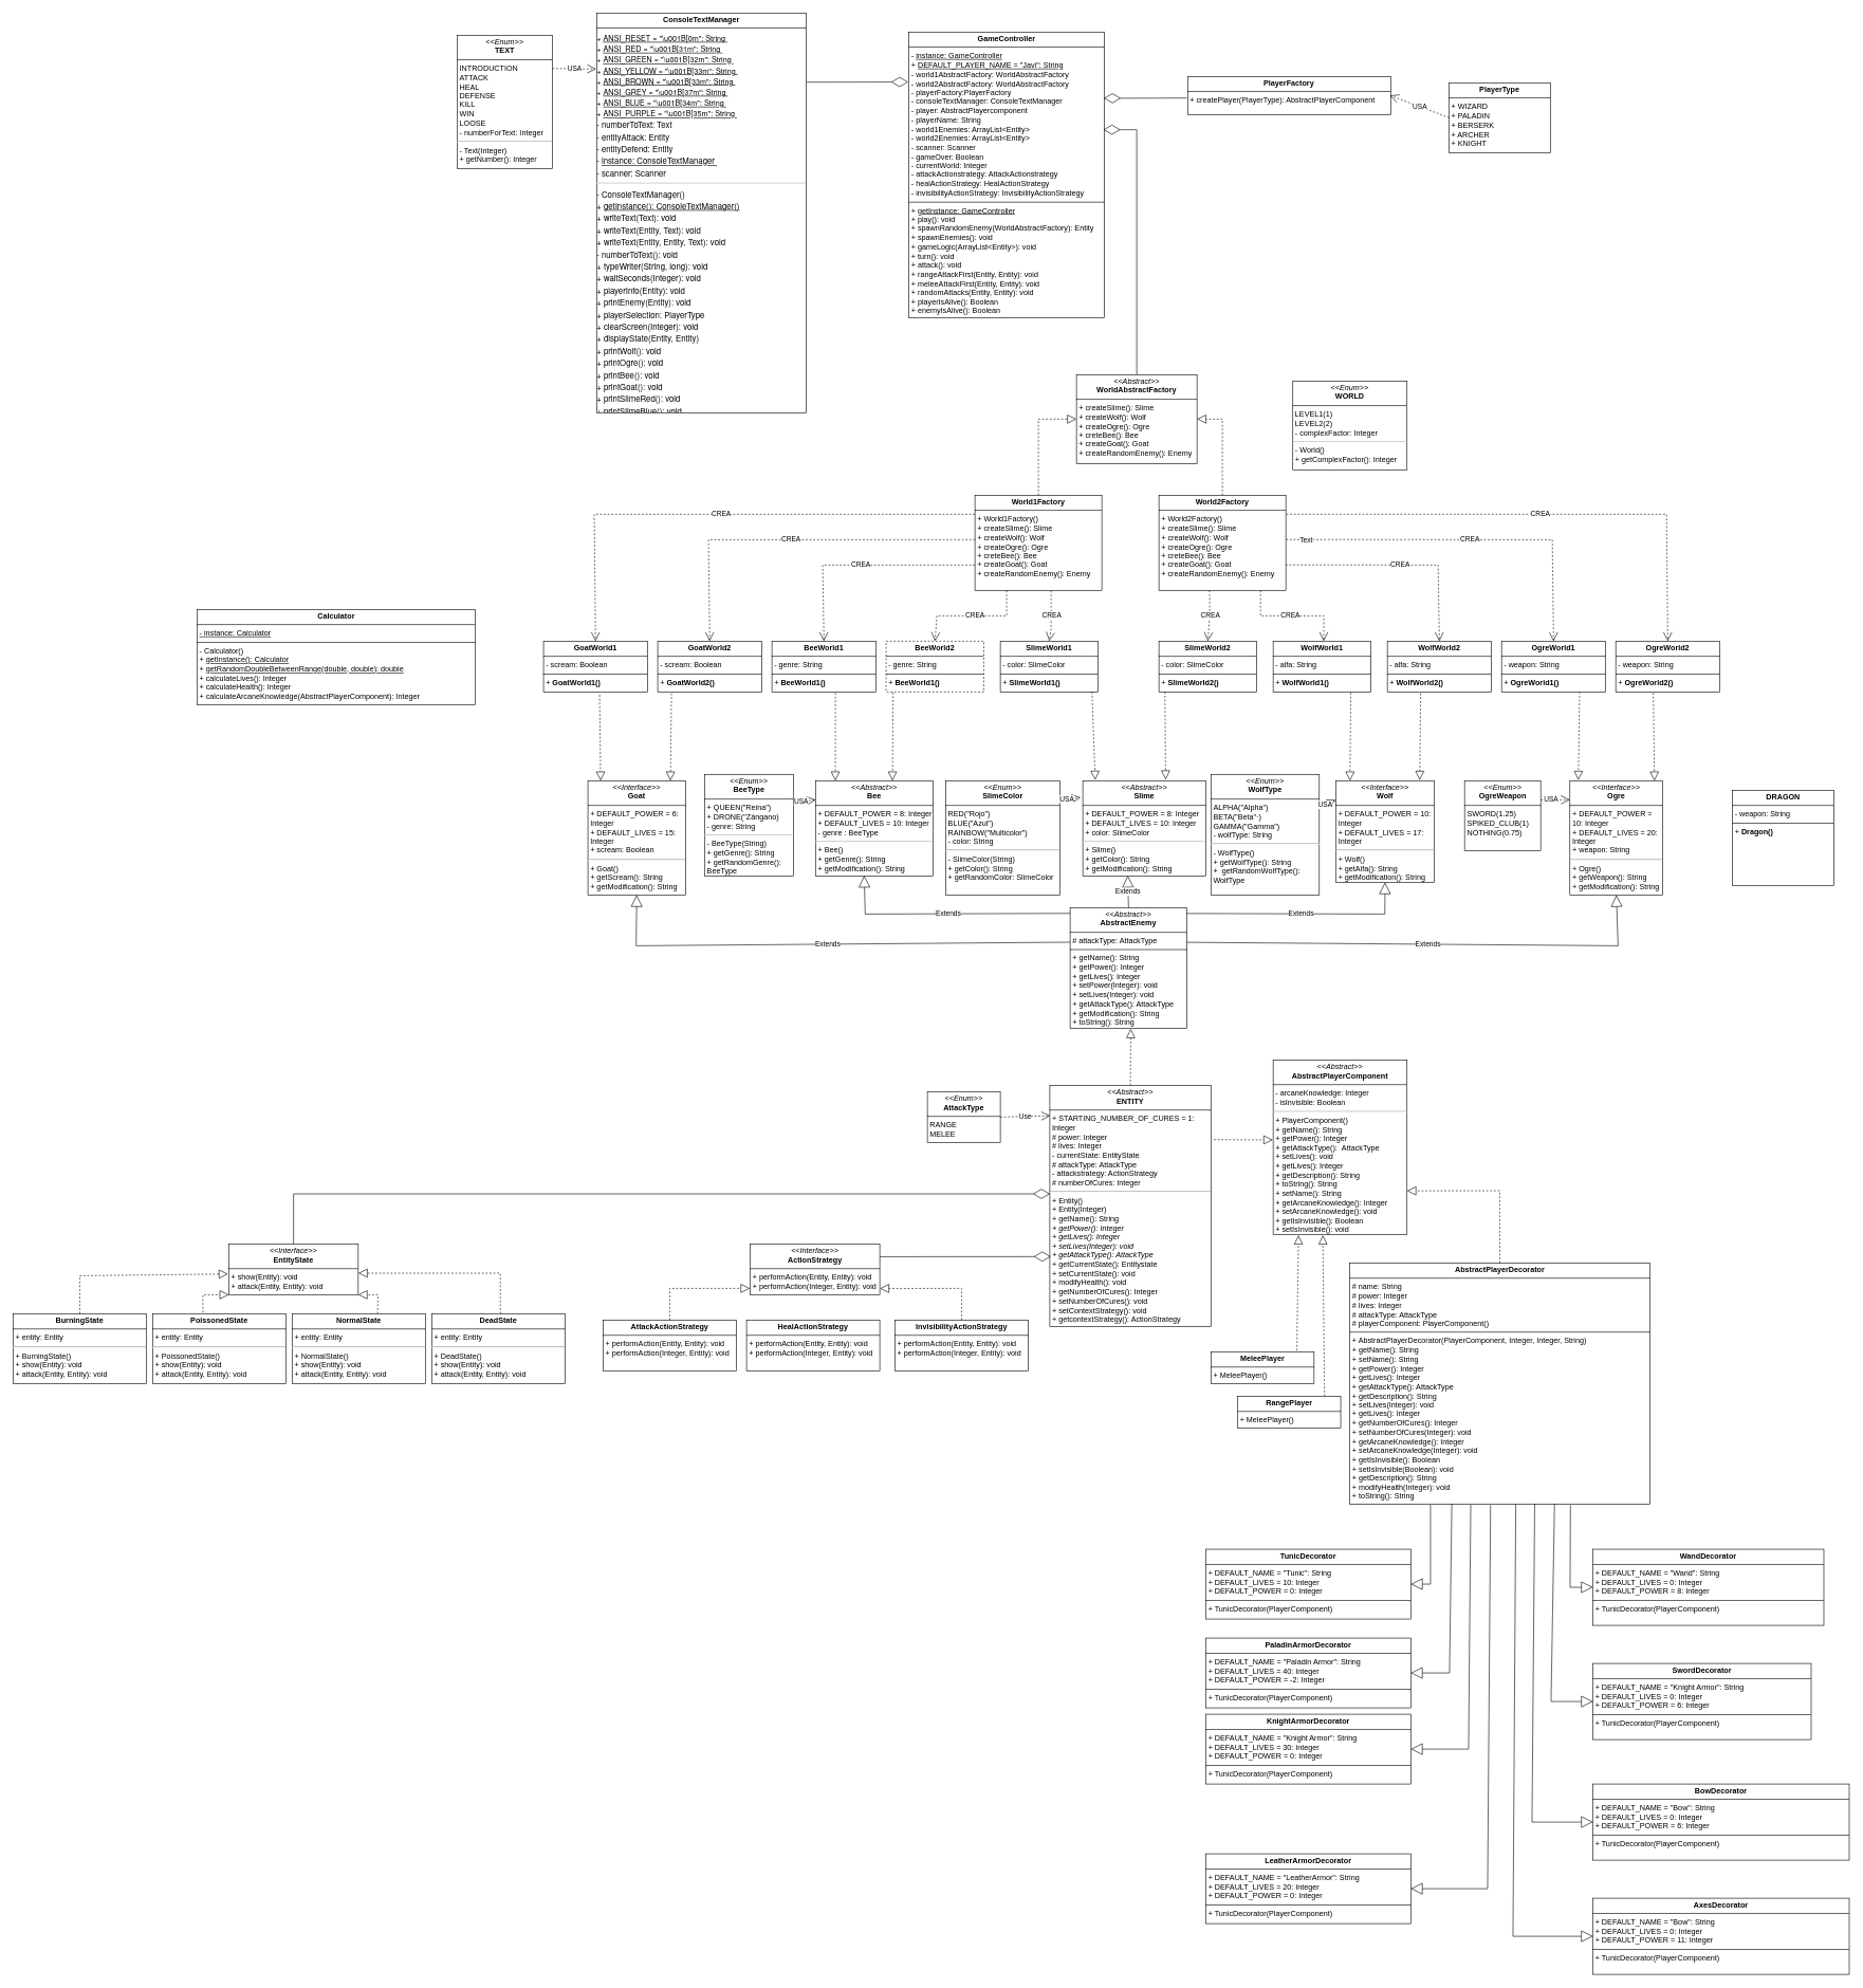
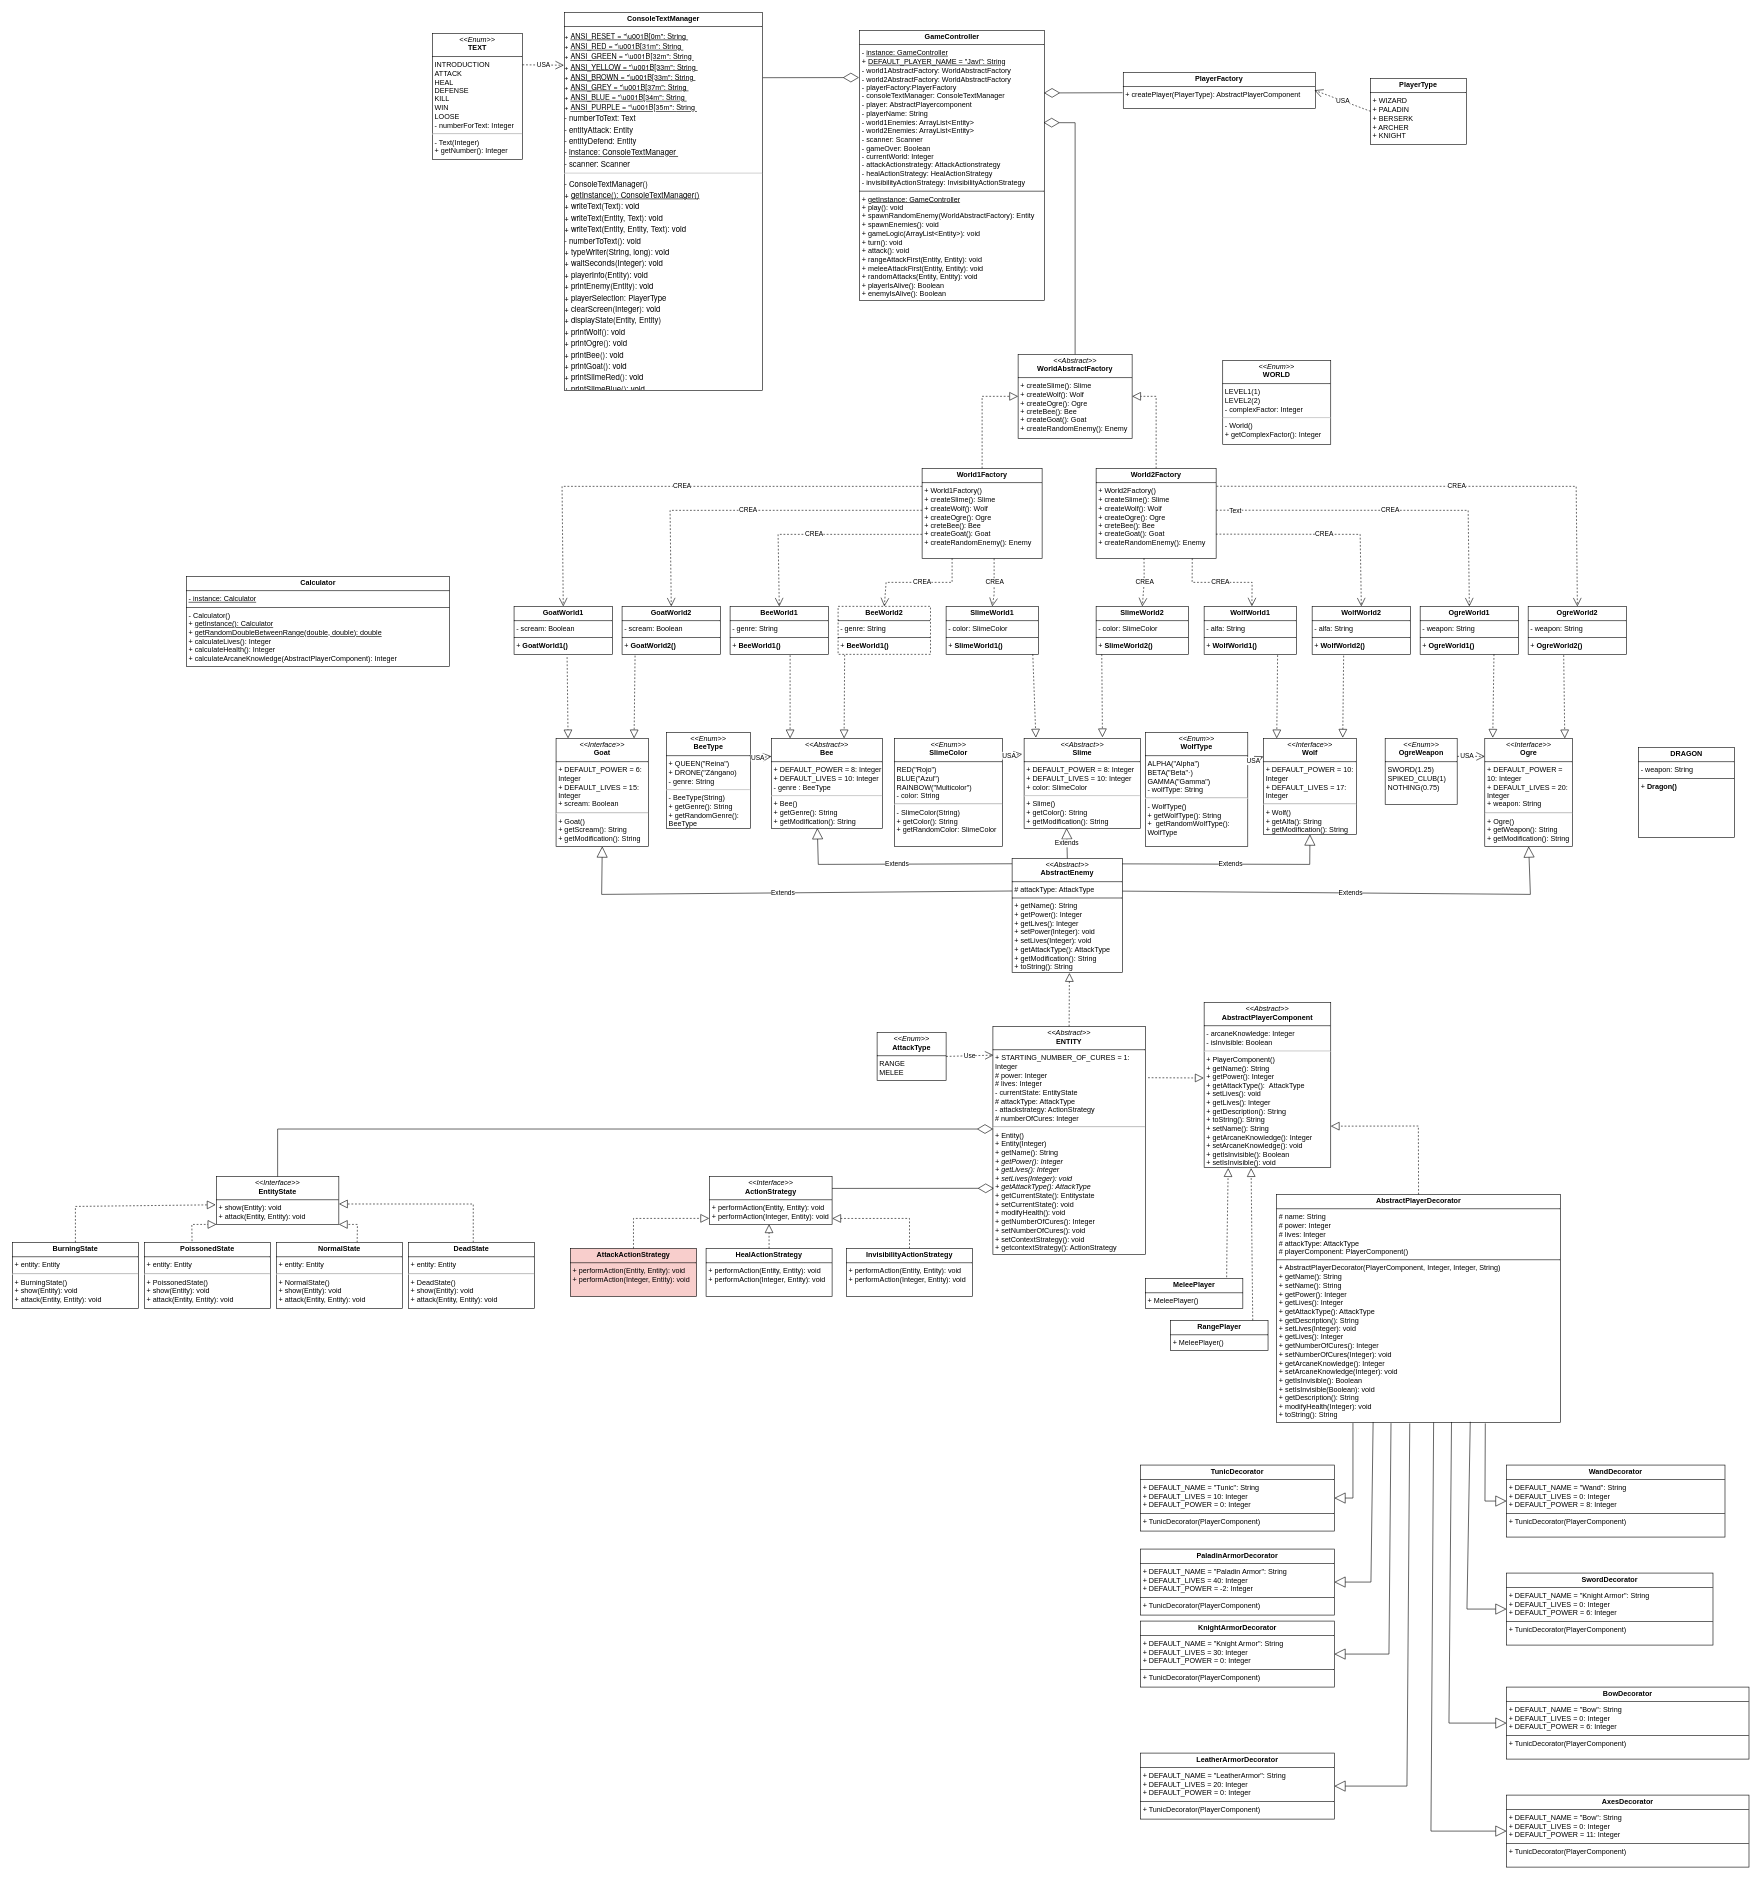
+ <mxCell id="100" value="" style="endArrow=block;dashed=1;endFill=0;endSize=12;html=1;rounded=0;exitX=0.5;exitY=0;exitDx=0;exitDy=0;entryX=0.485;entryY=0.996;entryDx=0;entryDy=0;entryPerimeter=0;" parent="1" source="96" edge="1" target="93"><mxGeometry width="160" relative="1" as="geometry"><mxPoint x="930" y="2320" as="sourcePoint" /><mxPoint x="1281" y="2040" as="targetPoint" /></mxGeometry></mxCell>
- <mxCell id="95" value="&lt;p style=&quot;margin:0px;margin-top:4px;text-align:center;&quot;&gt;&lt;b&gt;AttackActionStrategy&lt;/b&gt;&lt;/p&gt;&lt;hr size=&quot;1&quot; style=&quot;border-style:solid;&quot;&gt;&lt;p style=&quot;margin: 0px 0px 0px 4px;&quot;&gt;+ performAction(Entity, Entity): void&lt;br&gt;&lt;/p&gt;&lt;p style=&quot;margin: 0px 0px 0px 4px;&quot;&gt;+ performAction(Integer, Entity): void&lt;/p&gt;" style="verticalAlign=top;align=left;overflow=fill;html=1;whiteSpace=wrap;rounded=0;" parent="1" vertex="1"><mxGeometry x="950" y="2080" width="210" height="80" as="geometry" /></mxCell>
+ <mxCell id="95" value="&lt;p style=&quot;margin:0px;margin-top:4px;text-align:center;&quot;&gt;&lt;b&gt;AttackActionStrategy&lt;/b&gt;&lt;/p&gt;&lt;hr size=&quot;1&quot; style=&quot;border-style:solid;&quot;&gt;&lt;p style=&quot;margin: 0px 0px 0px 4px;&quot;&gt;+ performAction(Entity, Entity): void&lt;br&gt;&lt;/p&gt;&lt;p style=&quot;margin: 0px 0px 0px 4px;&quot;&gt;+ performAction(Integer, Entity): void&lt;/p&gt;" style="verticalAlign=top;align=left;overflow=fill;html=1;whiteSpace=wrap;rounded=0;fillColor=#f8cecc;" parent="1" vertex="1"><mxGeometry x="950" y="2080" width="210" height="80" as="geometry" /></mxCell>
